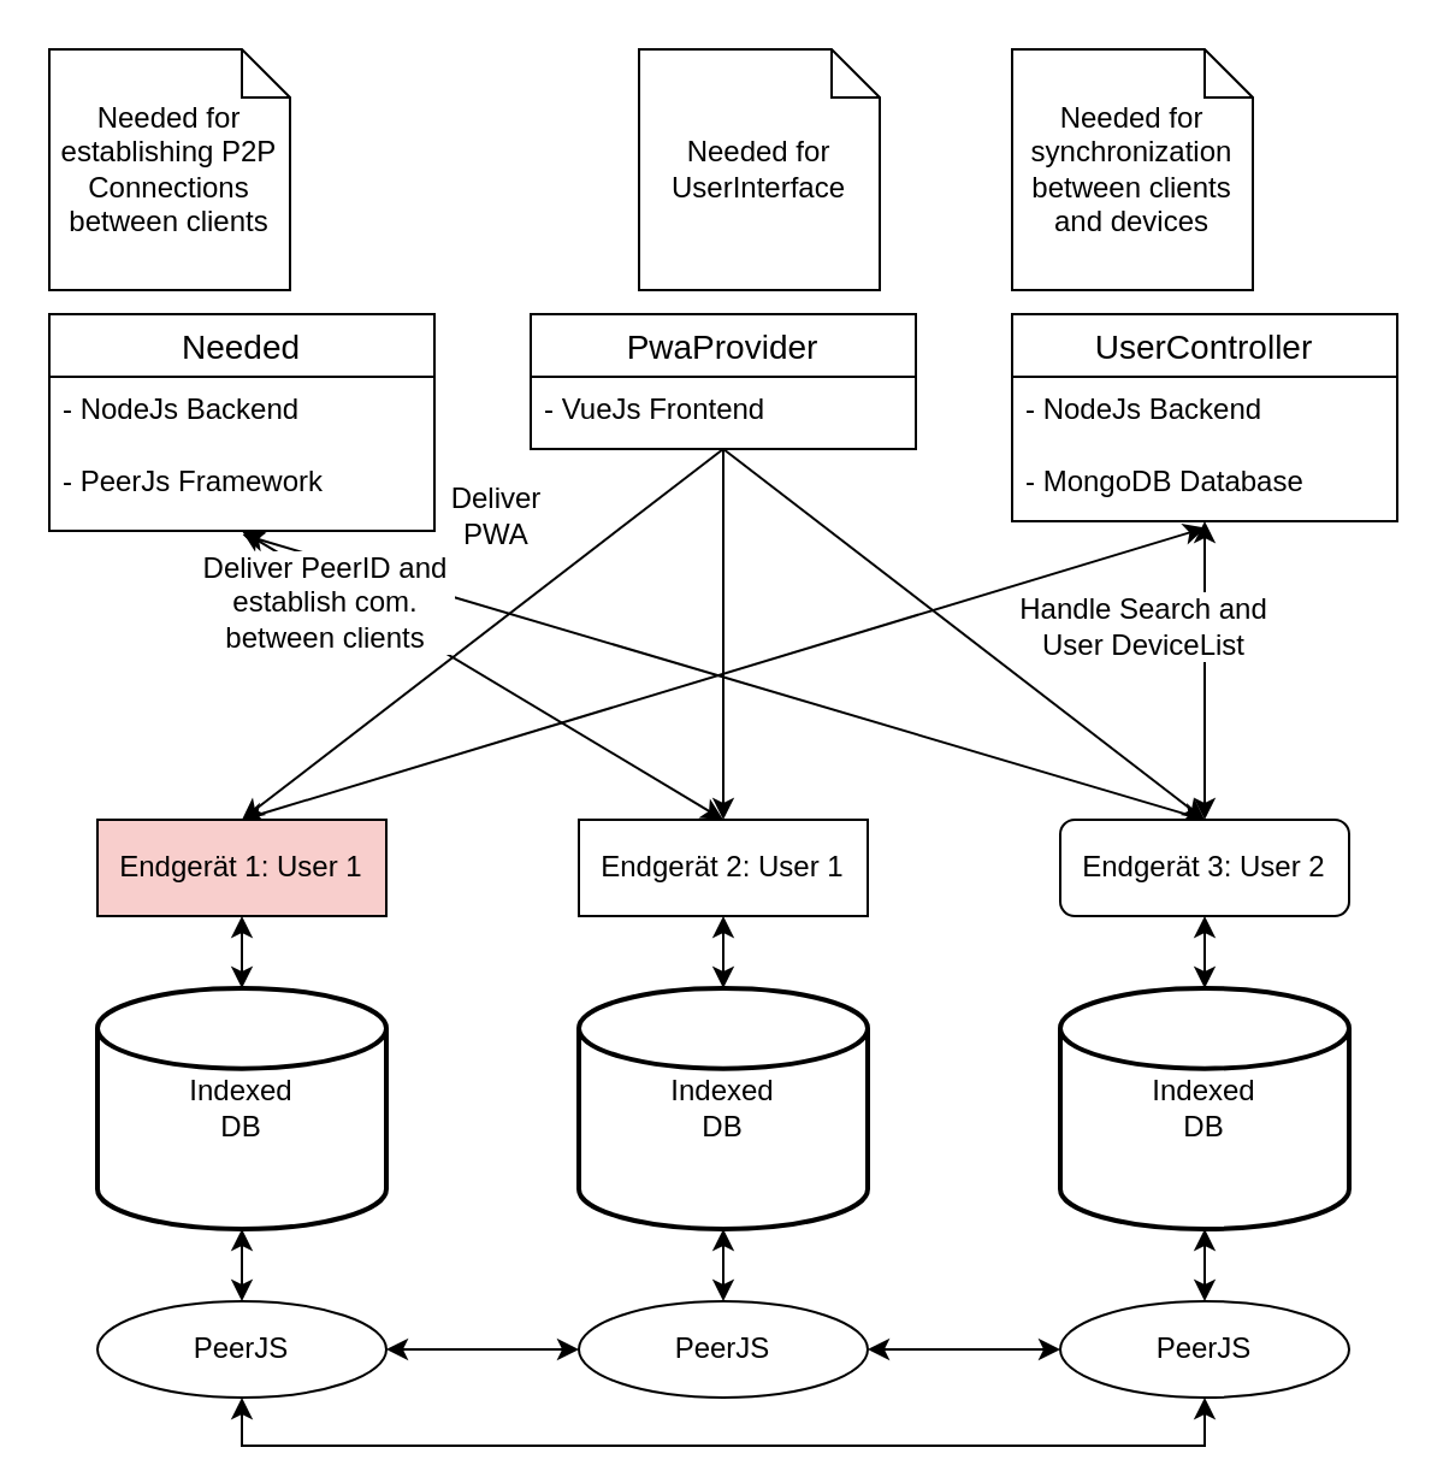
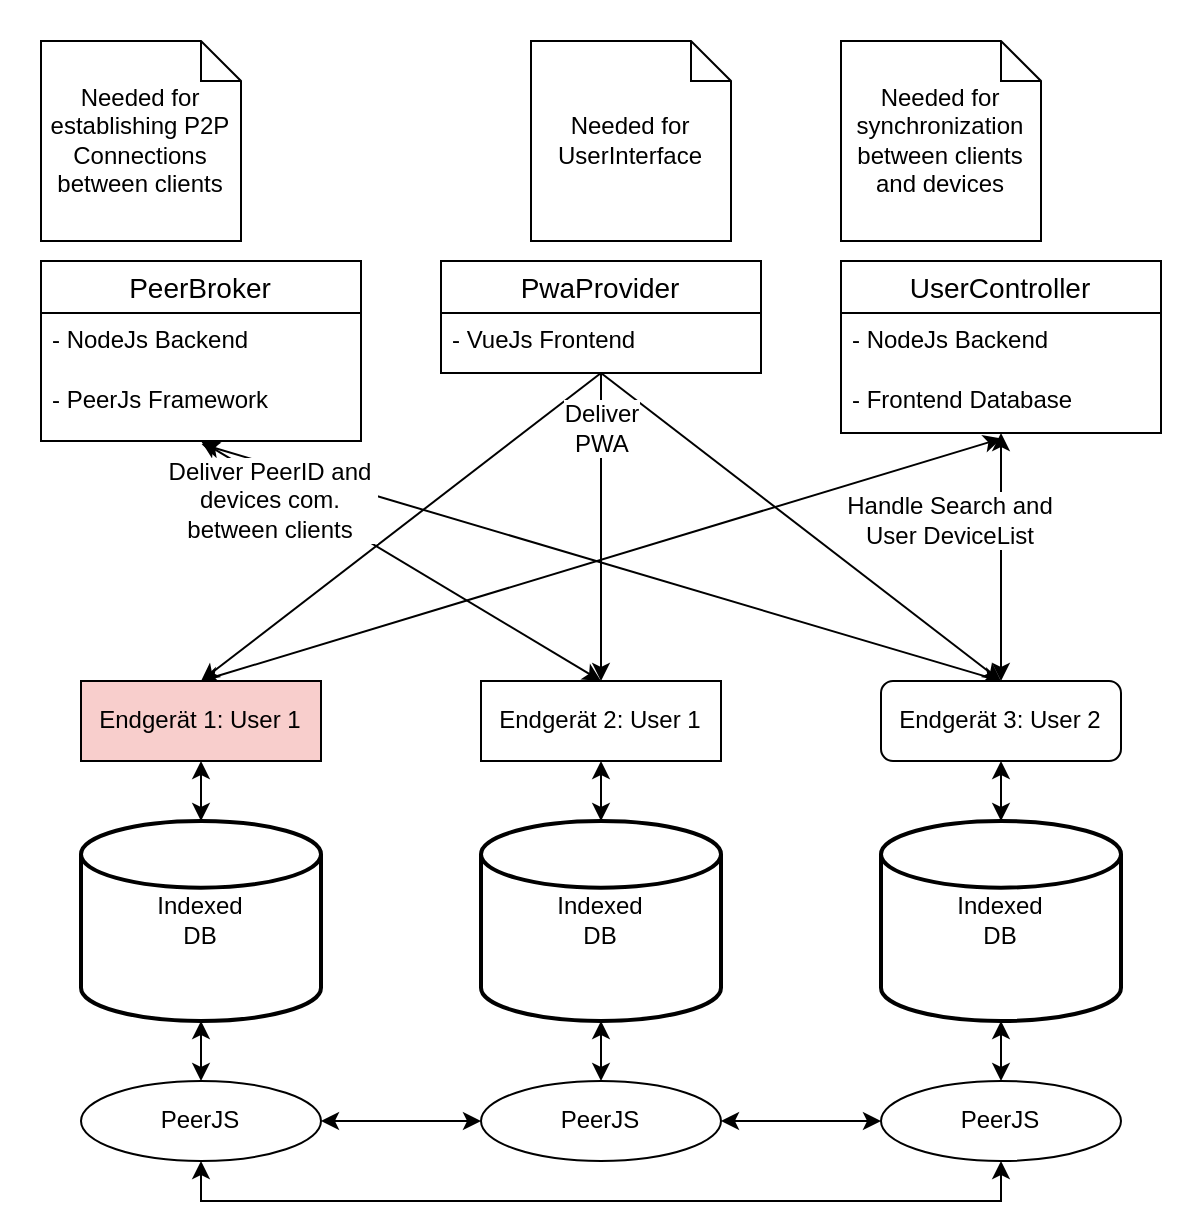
- <mxCell id="29" value="Needed" style="swimlane;fontStyle=0;childLayout=stackLayout;horizontal=1;startSize=26;horizontalStack=0;resizeParent=1;resizeParentMax=0;resizeLast=0;collapsible=1;marginBottom=0;align=center;fontSize=14;" vertex="1" parent="1"><mxGeometry x="20" y="130" width="160" height="90" as="geometry" /></mxCell>
+ <mxCell id="29" value="PeerBroker" style="swimlane;fontStyle=0;childLayout=stackLayout;horizontal=1;startSize=26;horizontalStack=0;resizeParent=1;resizeParentMax=0;resizeLast=0;collapsible=1;marginBottom=0;align=center;fontSize=14;" vertex="1" parent="1"><mxGeometry x="20" y="130" width="160" height="90" as="geometry" /></mxCell>
- <mxCell id="34" value="- MongoDB Database" style="text;strokeColor=none;fillColor=none;spacingLeft=4;spacingRight=4;overflow=hidden;rotatable=0;points=[[0,0.5],[1,0.5]];portConstraint=eastwest;fontSize=12;" vertex="1" parent="32"><mxGeometry y="56" width="160" height="30" as="geometry" /></mxCell>
+ <mxCell id="34" value="- Frontend Database" style="text;strokeColor=none;fillColor=none;spacingLeft=4;spacingRight=4;overflow=hidden;rotatable=0;points=[[0,0.5],[1,0.5]];portConstraint=eastwest;fontSize=12;" vertex="1" parent="32"><mxGeometry y="56" width="160" height="30" as="geometry" /></mxCell>
- <mxCell id="38" value="Deliver PWA" style="text;html=1;align=center;verticalAlign=middle;whiteSpace=wrap;rounded=0;labelBackgroundColor=#ffffff;" vertex="1" parent="1"><mxGeometry x="186" y="204" width="40" height="20" as="geometry" /></mxCell>
+ <mxCell id="38" value="Deliver PWA" style="text;html=1;align=center;verticalAlign=middle;whiteSpace=wrap;rounded=0;labelBackgroundColor=#ffffff;" vertex="1" parent="1"><mxGeometry x="281" y="204" width="40" height="20" as="geometry" /></mxCell>
- <mxCell id="40" value="Deliver PeerID and establish com. between clients" style="text;html=1;align=center;verticalAlign=middle;whiteSpace=wrap;rounded=0;labelBackgroundColor=#ffffff;" vertex="1" parent="1"><mxGeometry x="80" y="230" width="110" height="40" as="geometry" /></mxCell>
+ <mxCell id="40" value="Deliver PeerID and devices com. between clients" style="text;html=1;align=center;verticalAlign=middle;whiteSpace=wrap;rounded=0;labelBackgroundColor=#ffffff;" vertex="1" parent="1"><mxGeometry x="80" y="230" width="110" height="40" as="geometry" /></mxCell>
